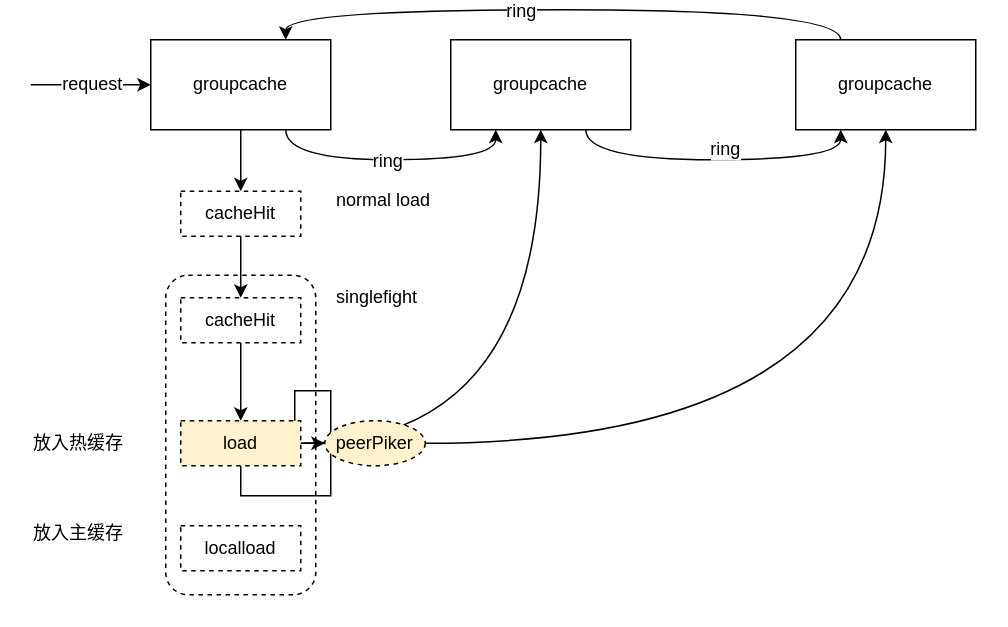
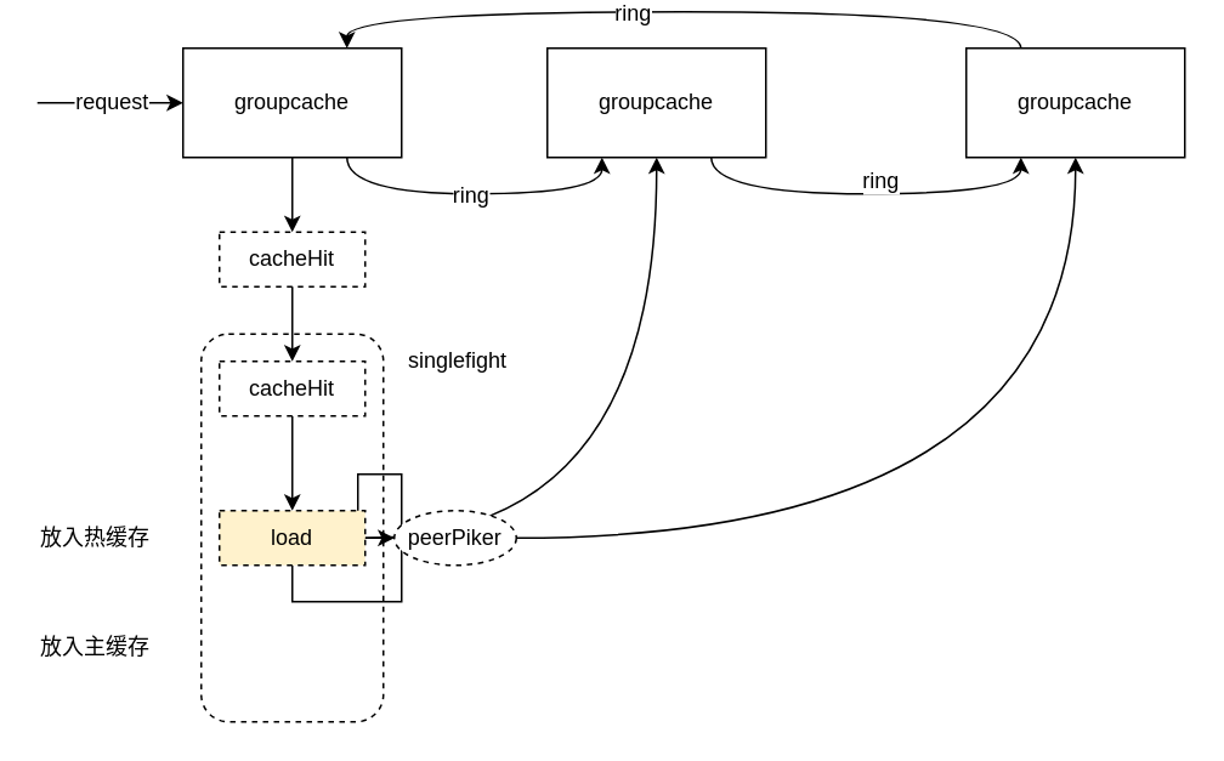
- <mxCell id="27" value="normal load" style="text;html=1;resizable=0;points=[];autosize=1;align=left;verticalAlign=top;spacingTop=-4;" parent="1" vertex="1"><mxGeometry x="222" y="117" width="80" height="20" as="geometry" /></mxCell>
- <mxCell id="23" value="peerPiker" style="ellipse;whiteSpace=wrap;html=1;dashed=1;fillColor=#fff2cc;" parent="1" vertex="1"><mxGeometry x="216" y="274" width="67" height="30" as="geometry" /></mxCell>
+ <mxCell id="23" value="peerPiker" style="ellipse;whiteSpace=wrap;html=1;dashed=1;" parent="1" vertex="1"><mxGeometry x="216" y="274" width="67" height="30" as="geometry" /></mxCell>
- <mxCell id="20" value="localload" style="rounded=0;whiteSpace=wrap;html=1;dashed=1;" parent="1" vertex="1"><mxGeometry x="120" y="344" width="80" height="30" as="geometry" /></mxCell>
